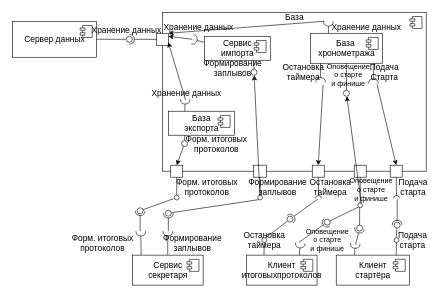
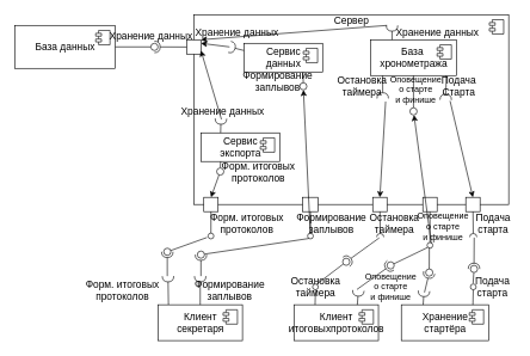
- <mxCell id="2" value="База" style="html=1;dropTarget=0;fontSize=14;labelPosition=center;verticalLabelPosition=top;align=center;verticalAlign=bottom;spacing=-17;" vertex="1" parent="1"><mxGeometry x="270" y="20" width="440" height="265" as="geometry" /></mxCell>
+ <mxCell id="2" value="Сервер" style="html=1;dropTarget=0;fontSize=14;labelPosition=center;verticalLabelPosition=top;align=center;verticalAlign=bottom;spacing=-17;" vertex="1" parent="1"><mxGeometry x="270" y="20" width="440" height="265" as="geometry" /></mxCell>
- <mxCell id="11" value="&lt;font style=&quot;font-size: 14px;&quot;&gt;Сервер данных&lt;/font&gt;" style="html=1;dropTarget=0;fontSize=14;" parent="1" vertex="1"><mxGeometry x="20" y="35" width="140" height="60" as="geometry" /></mxCell>
+ <mxCell id="11" value="&lt;font style=&quot;font-size: 14px;&quot;&gt;База данных&lt;/font&gt;" style="html=1;dropTarget=0;fontSize=14;" parent="1" vertex="1"><mxGeometry x="20" y="35" width="140" height="60" as="geometry" /></mxCell>
- <mxCell id="22" value="&lt;font style=&quot;font-size: 14px;&quot;&gt;Сервис &lt;br style=&quot;font-size: 14px;&quot;&gt;импорта&lt;/font&gt;" style="html=1;dropTarget=0;fontSize=14;" parent="1" vertex="1"><mxGeometry x="340" y="60" width="110" height="40" as="geometry" /></mxCell>
+ <mxCell id="22" value="&lt;font style=&quot;font-size: 14px;&quot;&gt;Сервис &lt;br style=&quot;font-size: 14px;&quot;&gt;данных&lt;/font&gt;" style="html=1;dropTarget=0;fontSize=14;" parent="1" vertex="1"><mxGeometry x="340" y="60" width="110" height="40" as="geometry" /></mxCell>
- <mxCell id="15" value="&lt;font style=&quot;font-size: 14px;&quot;&gt;База &lt;br style=&quot;font-size: 14px;&quot;&gt;экспорта&lt;/font&gt;" style="html=1;dropTarget=0;fontSize=14;" parent="1" vertex="1"><mxGeometry x="280" y="185" width="110" height="40" as="geometry" /></mxCell>
+ <mxCell id="15" value="&lt;font style=&quot;font-size: 14px;&quot;&gt;Сервис &lt;br style=&quot;font-size: 14px;&quot;&gt;экспорта&lt;/font&gt;" style="html=1;dropTarget=0;fontSize=14;" parent="1" vertex="1"><mxGeometry x="280" y="185" width="110" height="40" as="geometry" /></mxCell>
- <mxCell id="89" value="&lt;font style=&quot;font-size: 14px;&quot;&gt;Сервис&lt;br style=&quot;font-size: 14px;&quot;&gt;секретаря&lt;/font&gt;" style="html=1;dropTarget=0;fontSize=14;" parent="1" vertex="1"><mxGeometry x="220" y="425" width="118" height="50" as="geometry" /></mxCell>
+ <mxCell id="89" value="&lt;font style=&quot;font-size: 14px;&quot;&gt;Клиент&lt;br style=&quot;font-size: 14px;&quot;&gt;секретаря&lt;/font&gt;" style="html=1;dropTarget=0;fontSize=14;" parent="1" vertex="1"><mxGeometry x="220" y="425" width="118" height="50" as="geometry" /></mxCell>
- <mxCell id="64" value="&lt;font style=&quot;font-size: 14px;&quot;&gt;Клиент&lt;br style=&quot;font-size: 14px;&quot;&gt;стартёра&lt;/font&gt;" style="html=1;dropTarget=0;fontSize=14;" parent="1" vertex="1"><mxGeometry x="560" y="425" width="122" height="50" as="geometry" /></mxCell>
+ <mxCell id="64" value="&lt;font style=&quot;font-size: 14px;&quot;&gt;Хранение&lt;br style=&quot;font-size: 14px;&quot;&gt;стартёра&lt;/font&gt;" style="html=1;dropTarget=0;fontSize=14;" parent="1" vertex="1"><mxGeometry x="560" y="425" width="122" height="50" as="geometry" /></mxCell>
